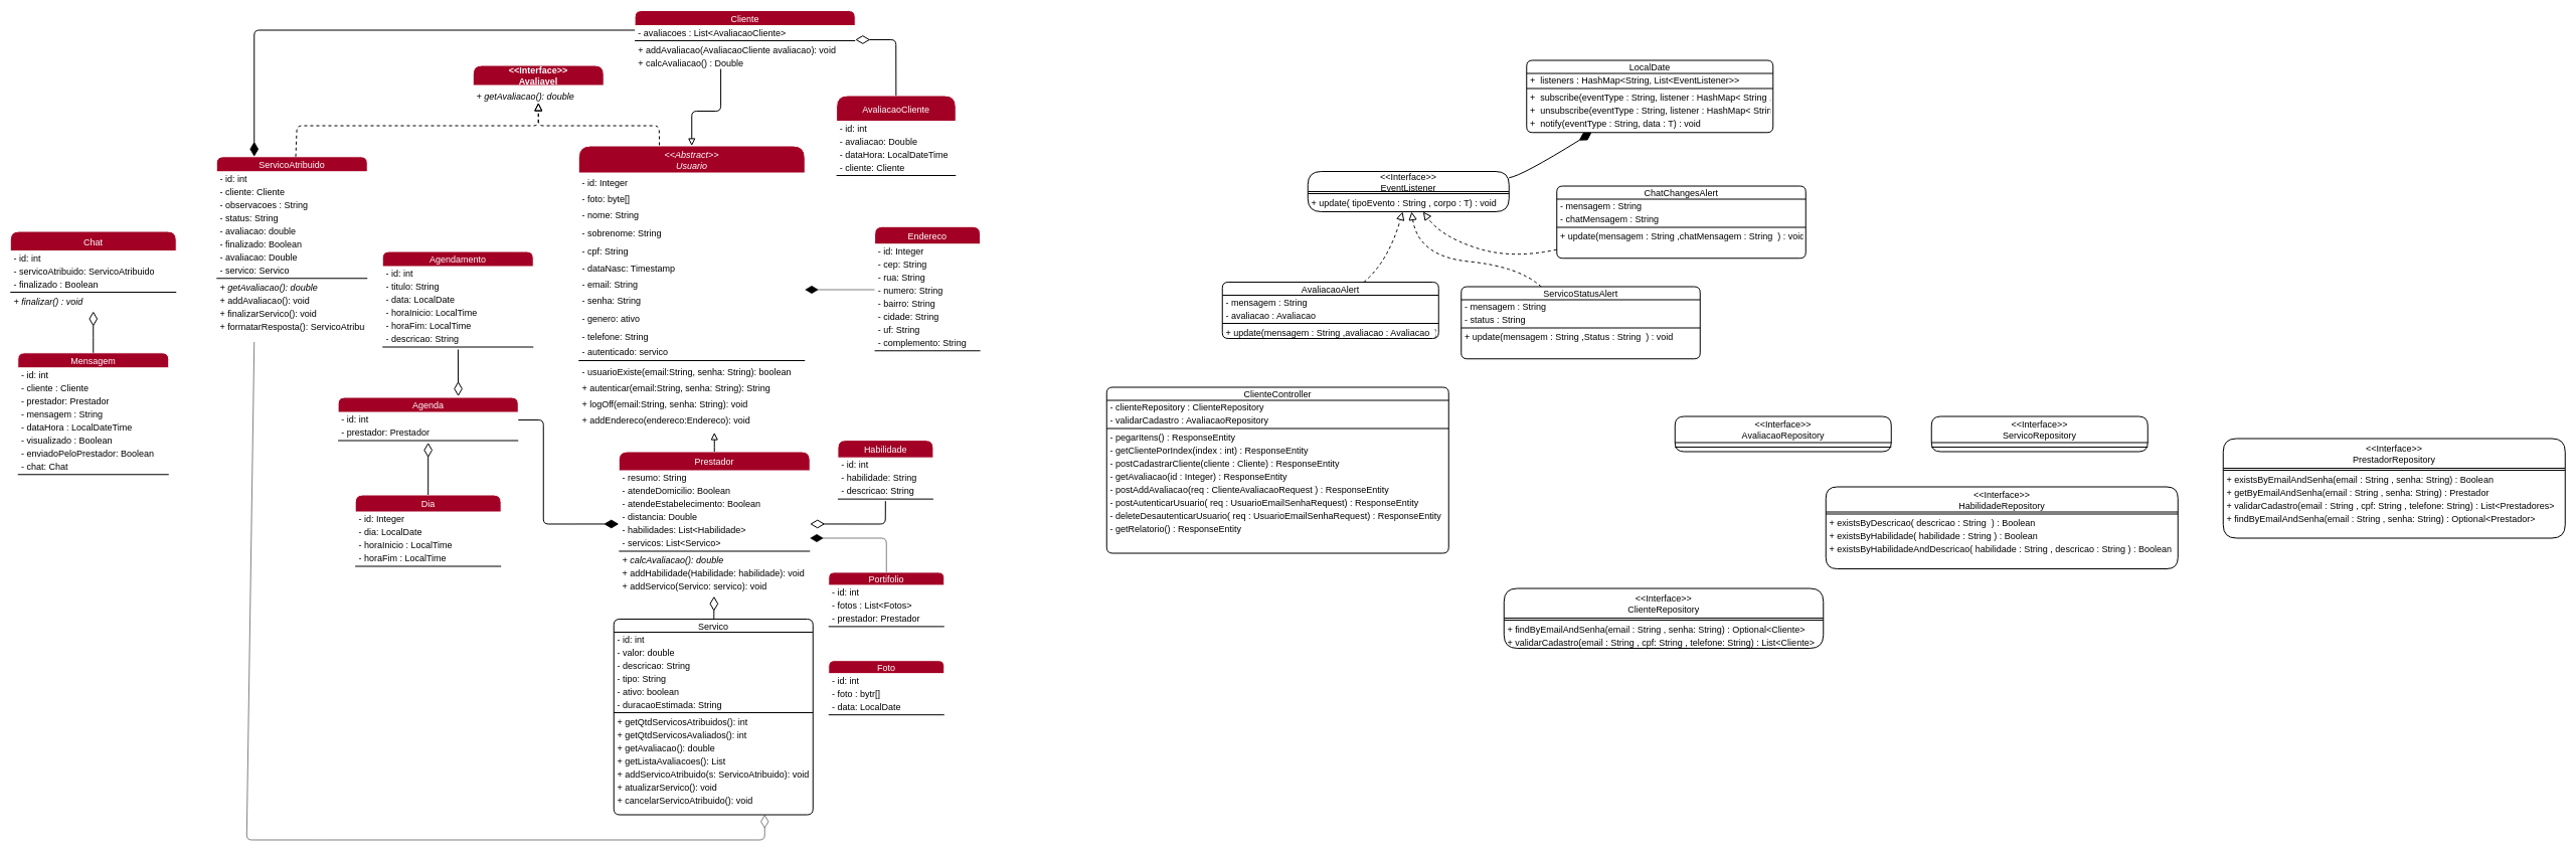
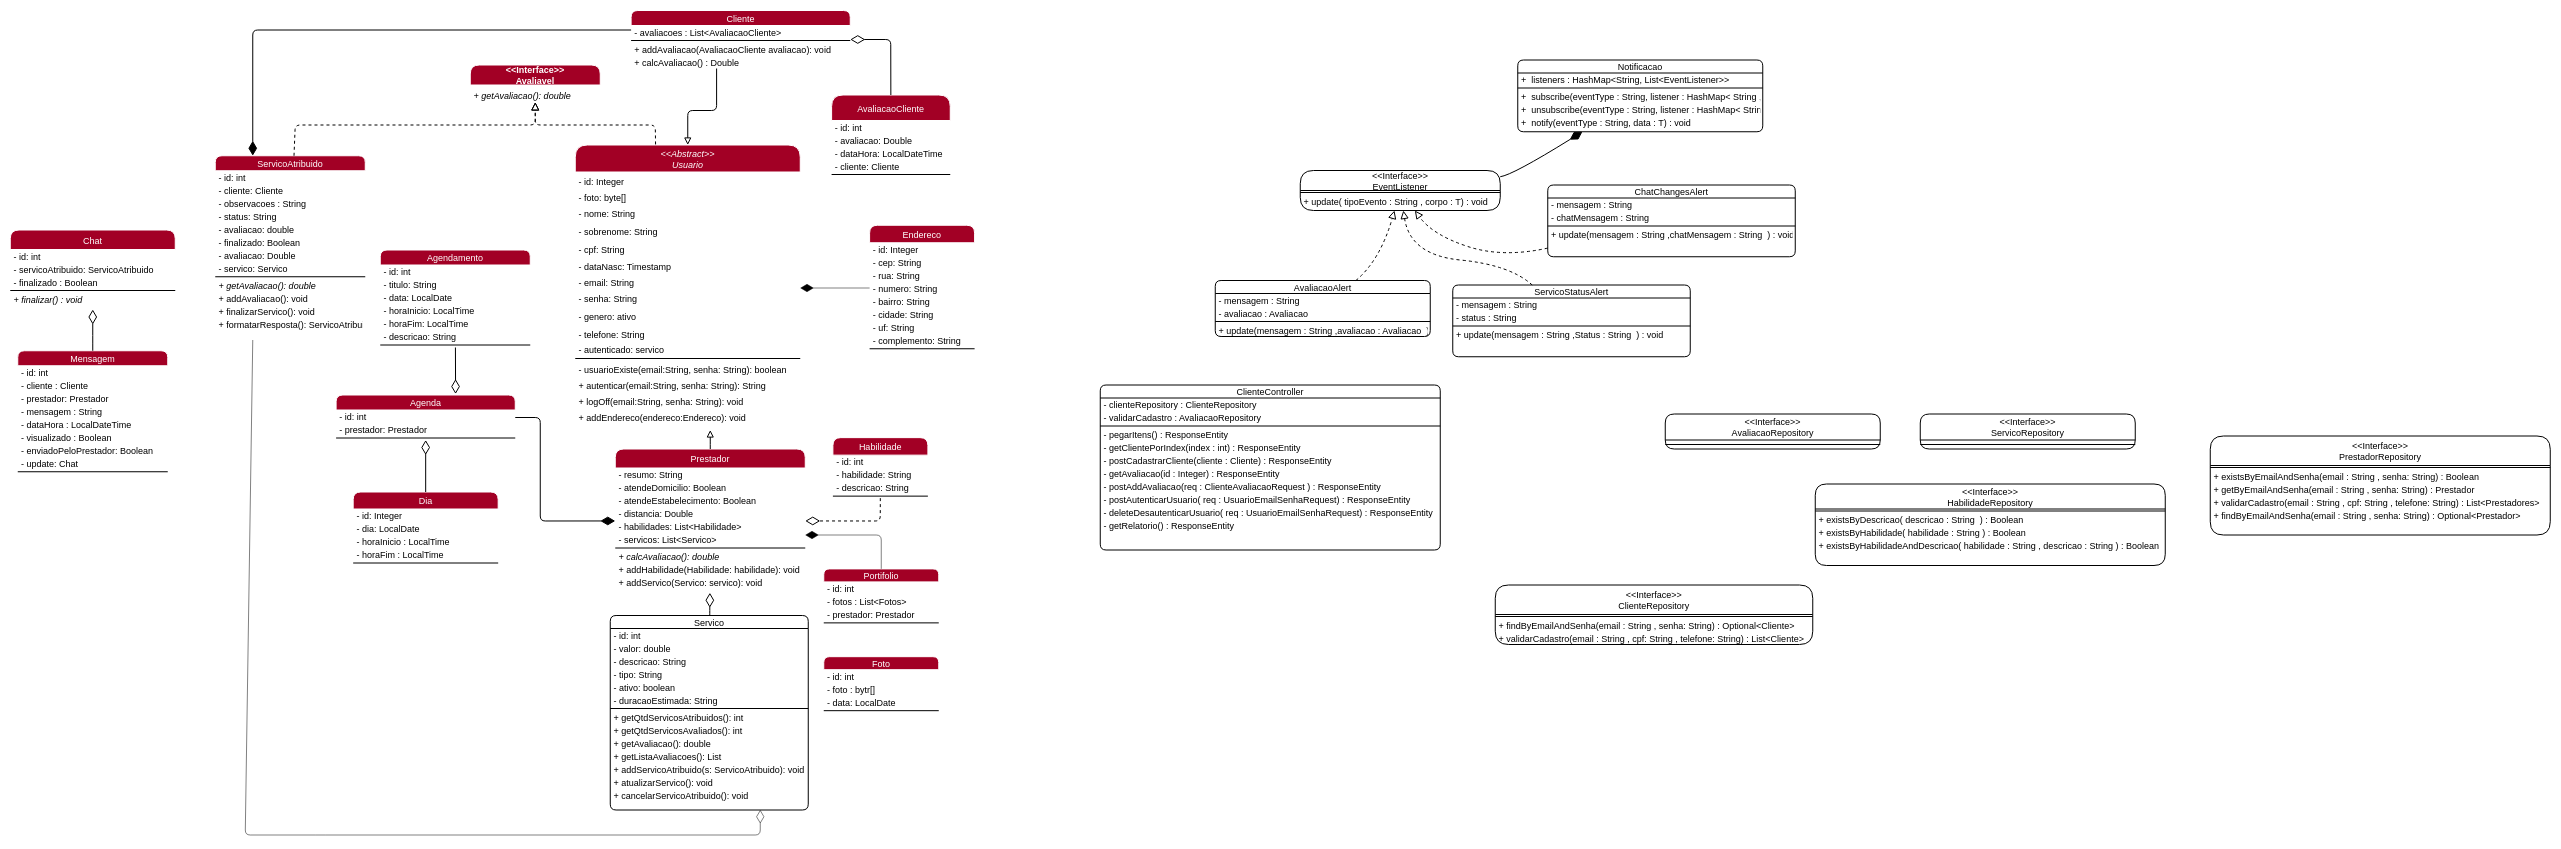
- <mxCell id="149" value="LocalDate" style="swimlane;fontStyle=0;align=center;verticalAlign=middle;childLayout=stackLayout;horizontal=1;startSize=26;horizontalStack=0;resizeParent=1;resizeLast=0;collapsible=1;marginBottom=0;shadow=0;strokeWidth=2;rounded=1;fontSize=18;labelBackgroundColor=none;fontFamily=Helvetica;spacing=3;" parent="1" vertex="1"><mxGeometry x="3035" y="119" width="490" height="143.5" as="geometry"><mxRectangle x="550" y="140" width="160" height="26" as="alternateBounds" /></mxGeometry></mxCell>
+ <mxCell id="149" value="Notificacao" style="swimlane;fontStyle=0;align=center;verticalAlign=middle;childLayout=stackLayout;horizontal=1;startSize=26;horizontalStack=0;resizeParent=1;resizeLast=0;collapsible=1;marginBottom=0;shadow=0;strokeWidth=2;rounded=1;fontSize=18;labelBackgroundColor=none;fontFamily=Helvetica;spacing=3;" parent="1" vertex="1"><mxGeometry x="3035" y="119" width="490" height="143.5" as="geometry"><mxRectangle x="550" y="140" width="160" height="26" as="alternateBounds" /></mxGeometry></mxCell>
- <mxCell id="96" value="- chat: Chat" style="text;align=left;verticalAlign=middle;spacingLeft=4;spacingRight=4;overflow=hidden;rotatable=0;points=[[0,0.5],[1,0.5]];portConstraint=eastwest;rounded=1;strokeWidth=2;fontSize=18;labelBackgroundColor=none;fontFamily=Helvetica;spacing=3;fontStyle=0" parent="88" vertex="1"><mxGeometry y="212" width="300" height="26" as="geometry" /></mxCell>
+ <mxCell id="96" value="- update: Chat" style="text;align=left;verticalAlign=middle;spacingLeft=4;spacingRight=4;overflow=hidden;rotatable=0;points=[[0,0.5],[1,0.5]];portConstraint=eastwest;rounded=1;strokeWidth=2;fontSize=18;labelBackgroundColor=none;fontFamily=Helvetica;spacing=3;fontStyle=0" parent="88" vertex="1"><mxGeometry y="212" width="300" height="26" as="geometry" /></mxCell>
- <mxCell id="52" value="" style="endArrow=diamondThin;endFill=0;endSize=24;strokeWidth=2;fontSize=18;labelBackgroundColor=none;fontFamily=Helvetica;verticalAlign=middle;spacing=3;fontStyle=0;rounded=1;" parent="1" source="47" target="25" edge="1"><mxGeometry width="160" relative="1" as="geometry"><mxPoint x="1218" y="910" as="sourcePoint" /><mxPoint x="1378" y="910" as="targetPoint" /><Array as="points"><mxPoint x="1760" y="1041" /></Array></mxGeometry></mxCell>
+ <mxCell id="52" value="" style="endArrow=diamondThin;endFill=0;endSize=24;strokeWidth=2;fontSize=18;labelBackgroundColor=none;fontFamily=Helvetica;verticalAlign=middle;spacing=3;fontStyle=0;rounded=1;dashed=1;" parent="1" source="47" target="25" edge="1"><mxGeometry width="160" relative="1" as="geometry"><mxPoint x="1218" y="910" as="sourcePoint" /><mxPoint x="1378" y="910" as="targetPoint" /><Array as="points"><mxPoint x="1760" y="1041" /></Array></mxGeometry></mxCell>
